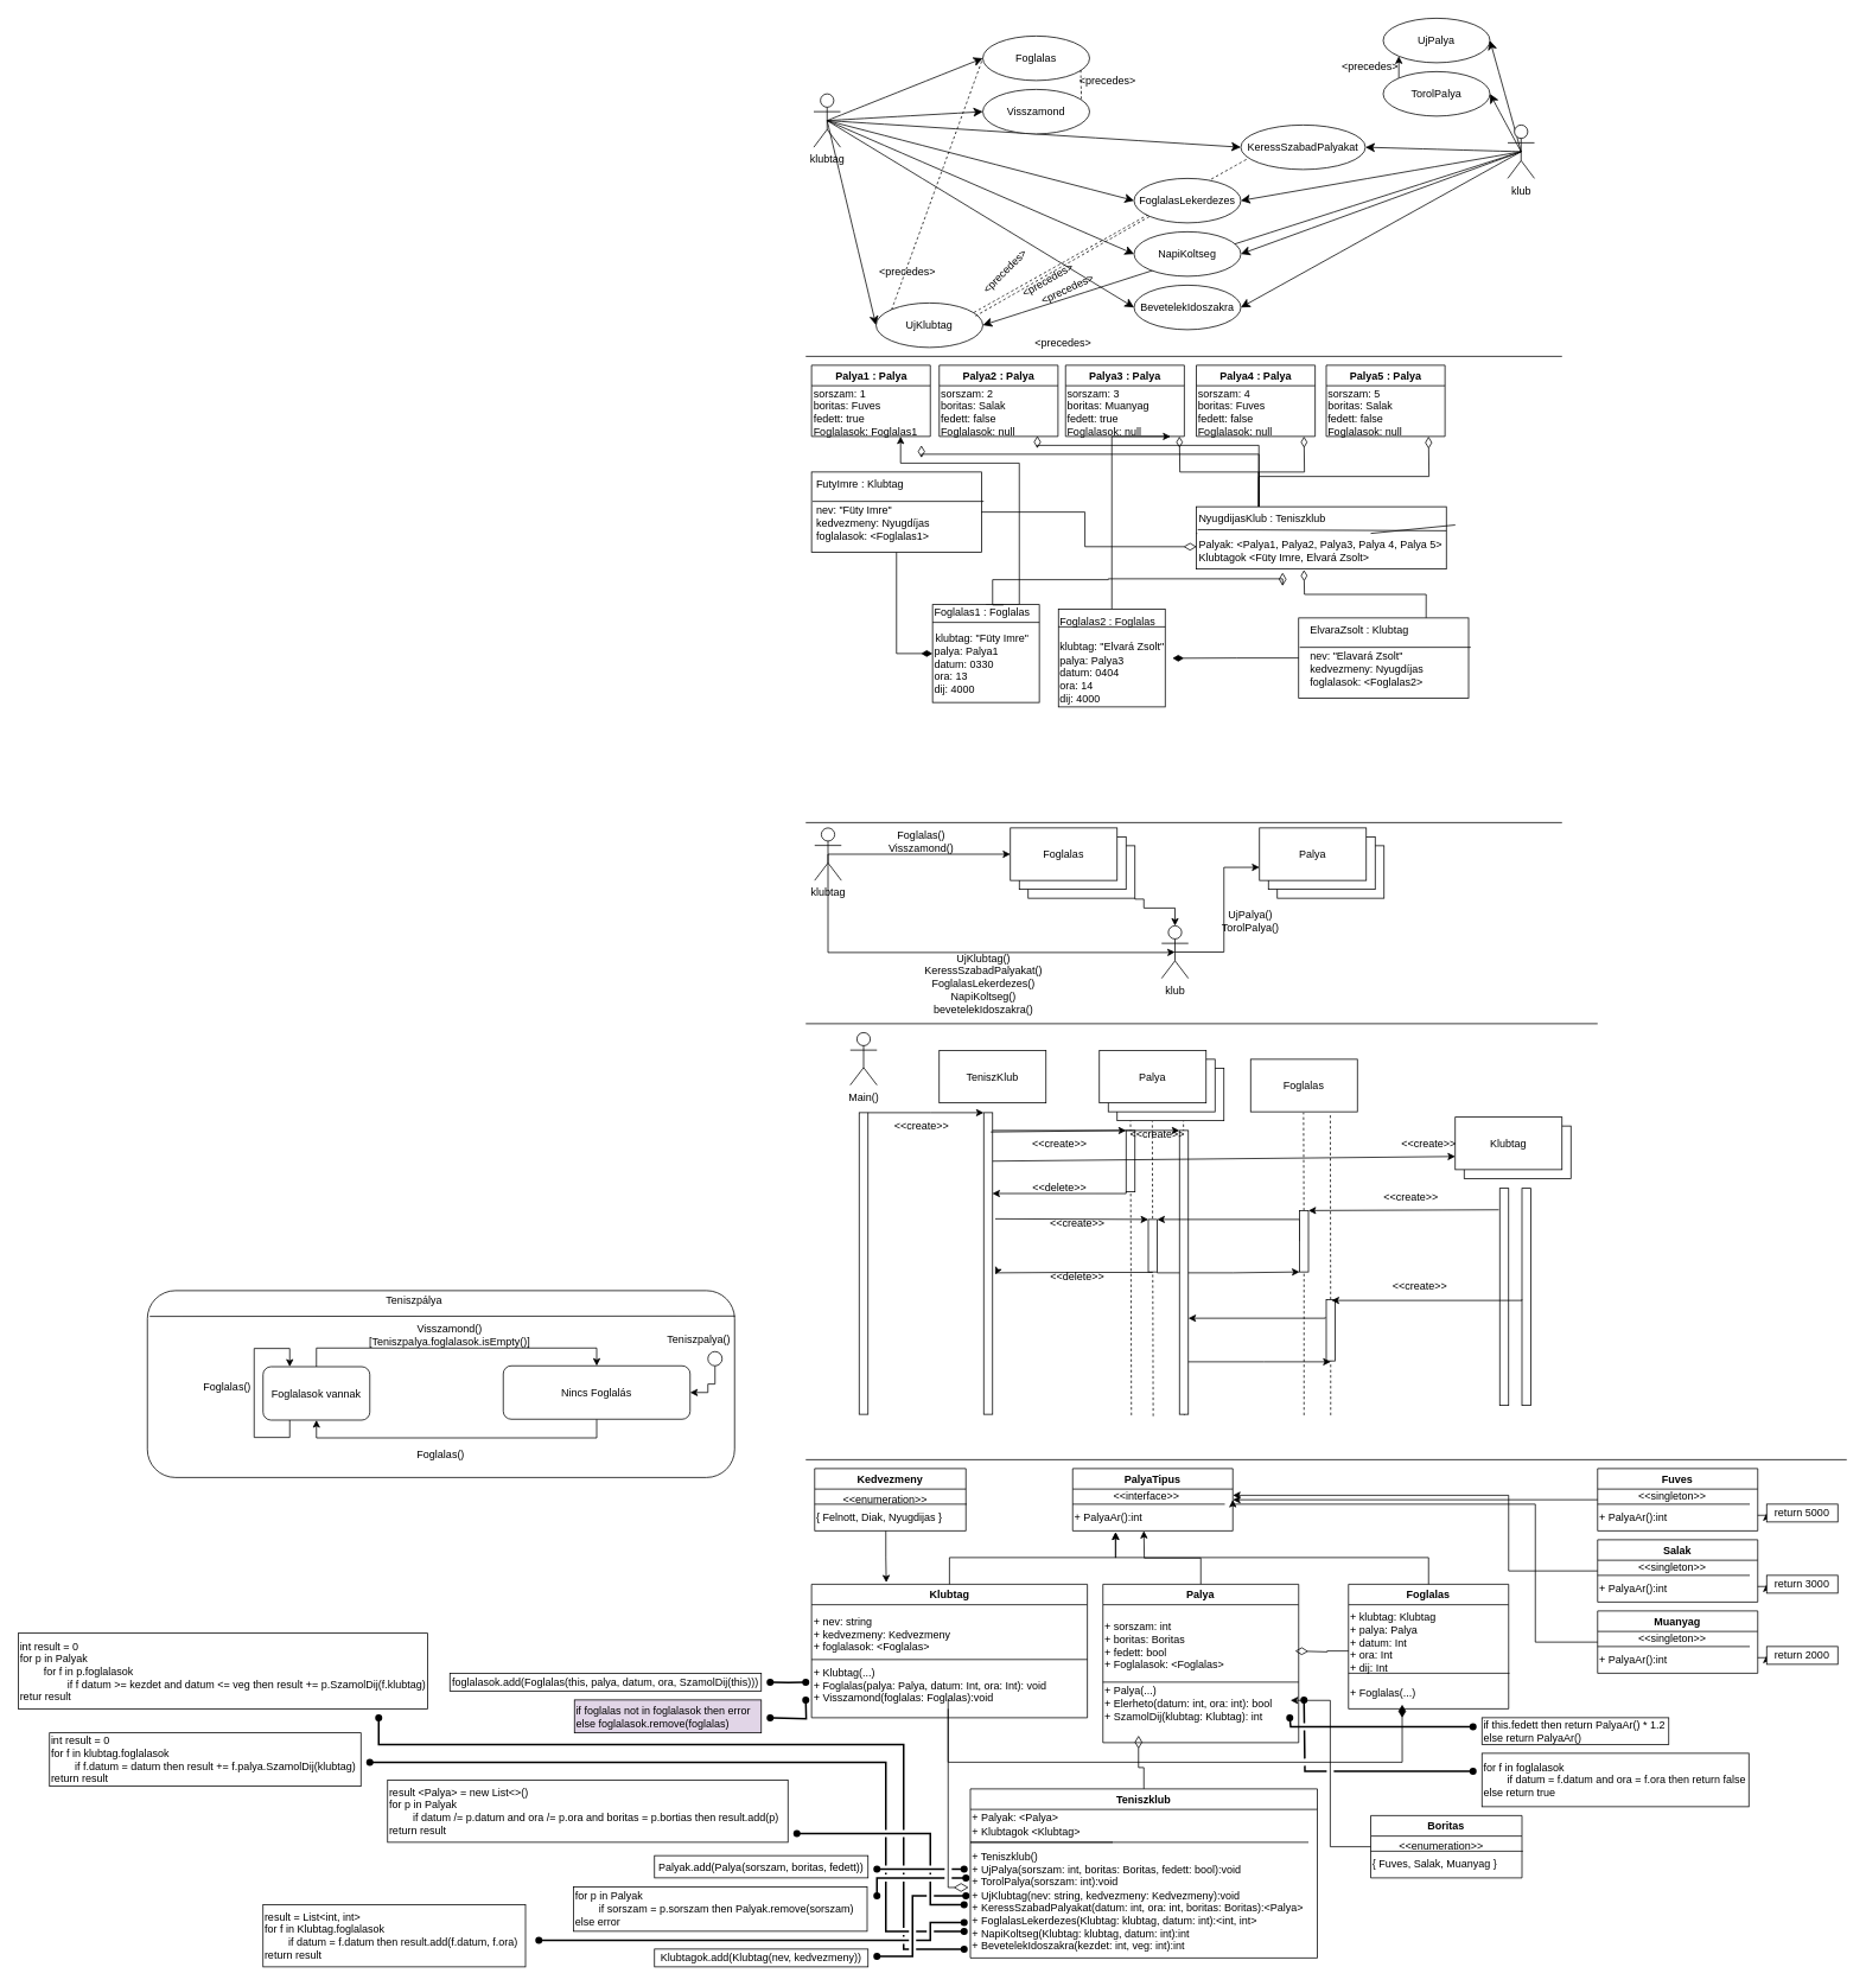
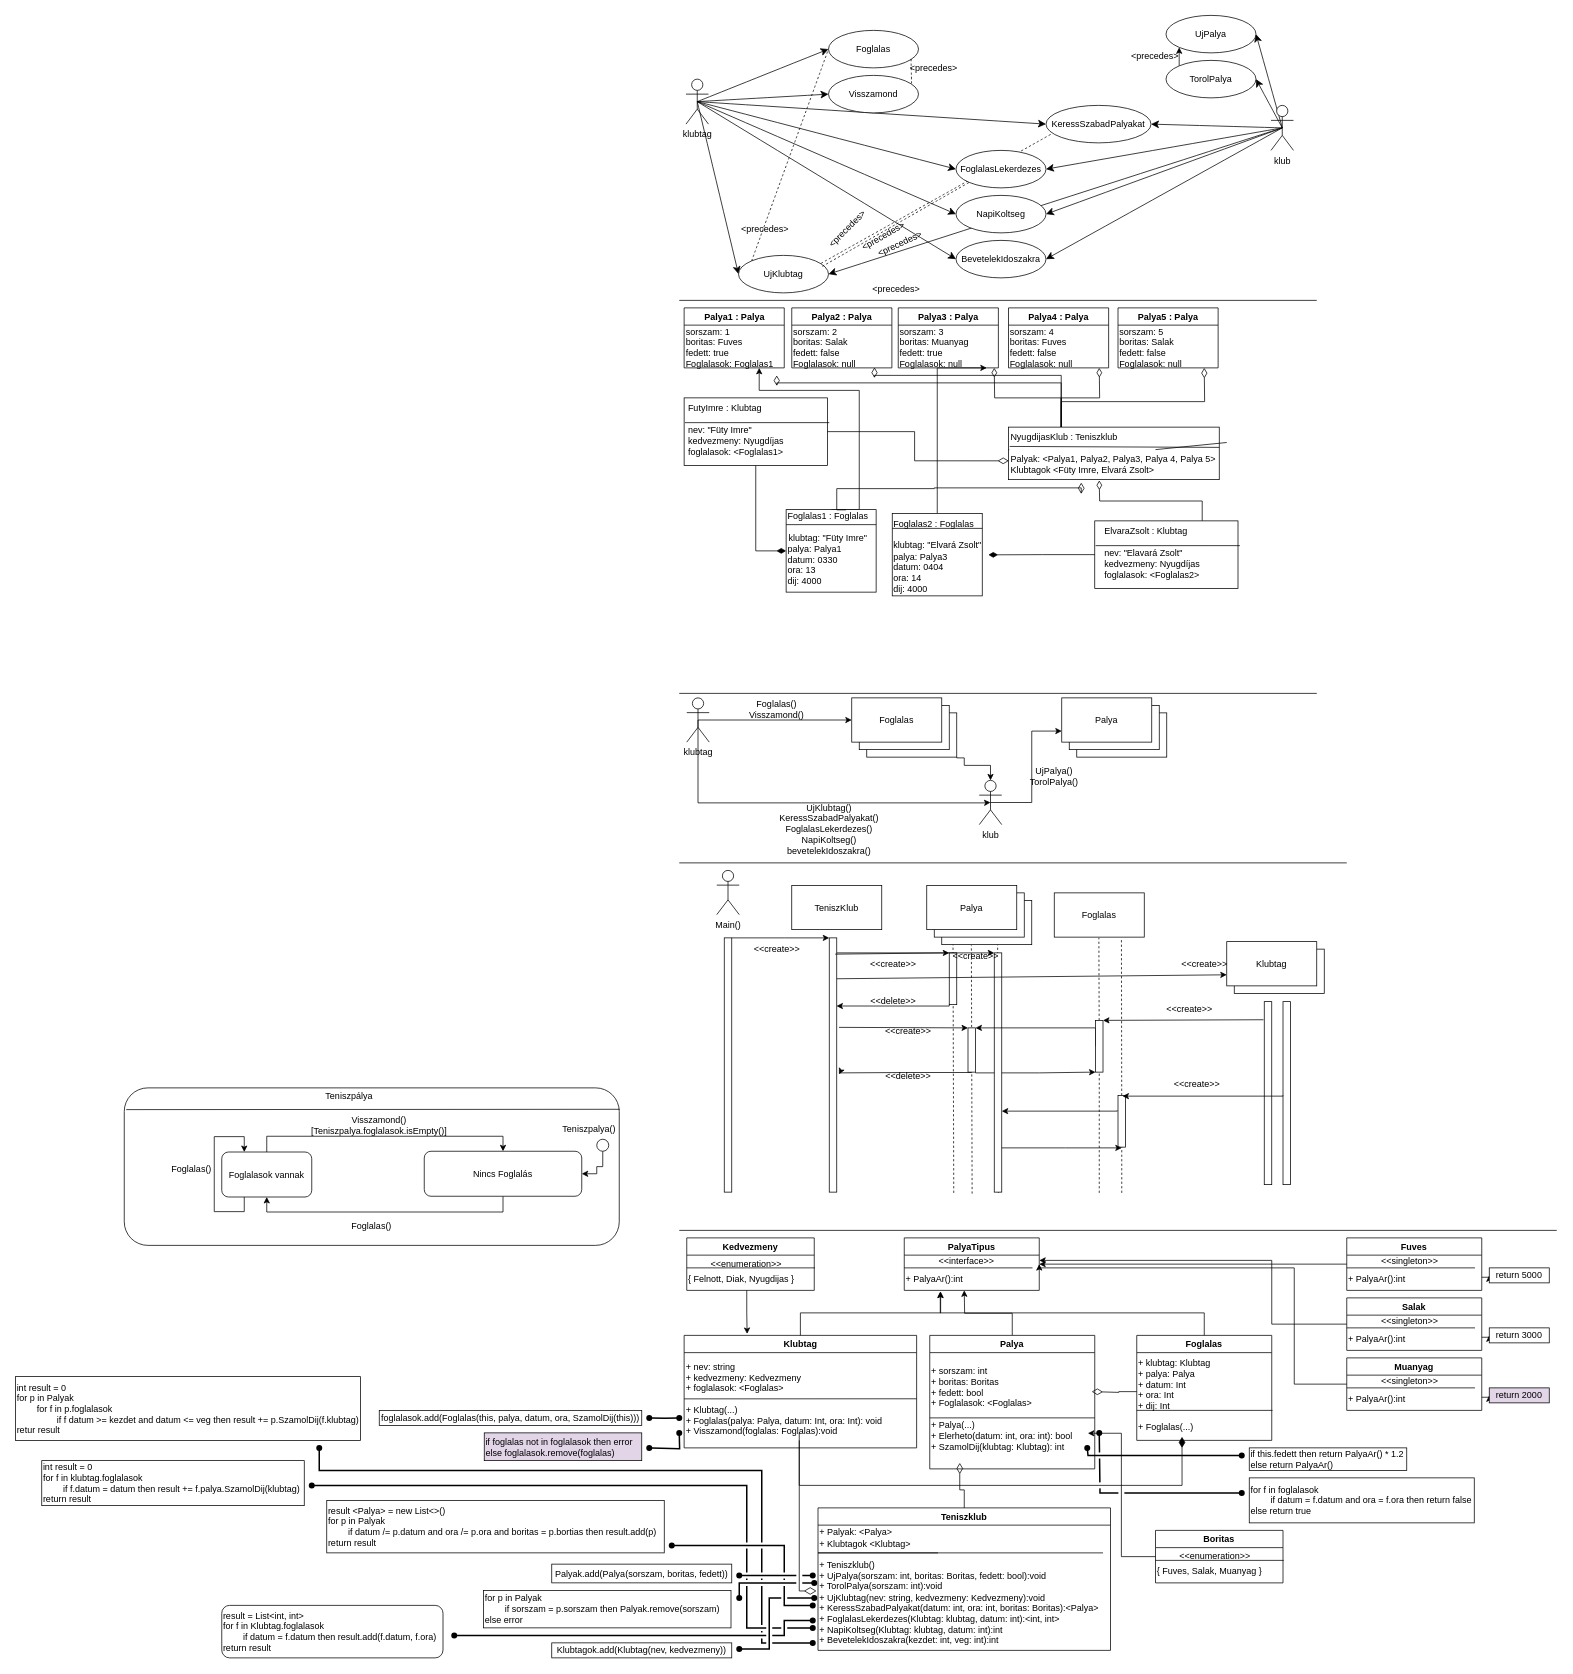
- <mxCell id="175" value="return 2000" style="rounded=0;whiteSpace=wrap;html=1;" vertex="1" parent="1"><mxGeometry x="1985" y="1850" width="80" height="20" as="geometry" /></mxCell>
+ <mxCell id="175" value="return 2000" style="rounded=0;whiteSpace=wrap;html=1;fillColor=#e1d5e7;" vertex="1" parent="1"><mxGeometry x="1985" y="1850" width="80" height="20" as="geometry" /></mxCell>
- <mxCell id="228" value="&lt;div&gt;result = List&amp;lt;int, int&amp;gt;&lt;/div&gt;&lt;div align=&quot;left&quot;&gt;for f in Klubtag.foglalasok&lt;/div&gt;&lt;div&gt;&lt;span style=&quot;white-space: pre;&quot;&gt;&#09;&lt;/span&gt;if datum = f.datum then result.add(f.datum, f.ora)&lt;/div&gt;&lt;div&gt;return result&lt;/div&gt;" style="rounded=0;whiteSpace=wrap;html=1;align=left;" vertex="1" parent="1"><mxGeometry x="295" y="2140" width="295" height="70" as="geometry" /></mxCell>
+ <mxCell id="228" value="&lt;div&gt;result = List&amp;lt;int, int&amp;gt;&lt;/div&gt;&lt;div align=&quot;left&quot;&gt;for f in Klubtag.foglalasok&lt;/div&gt;&lt;div&gt;&lt;span style=&quot;white-space: pre;&quot;&gt;&#09;&lt;/span&gt;if datum = f.datum then result.add(f.datum, f.ora)&lt;/div&gt;&lt;div&gt;return result&lt;/div&gt;" style="whiteSpace=wrap;html=1;align=left;rounded=1;" vertex="1" parent="1"><mxGeometry x="295" y="2140" width="295" height="70" as="geometry" /></mxCell>
